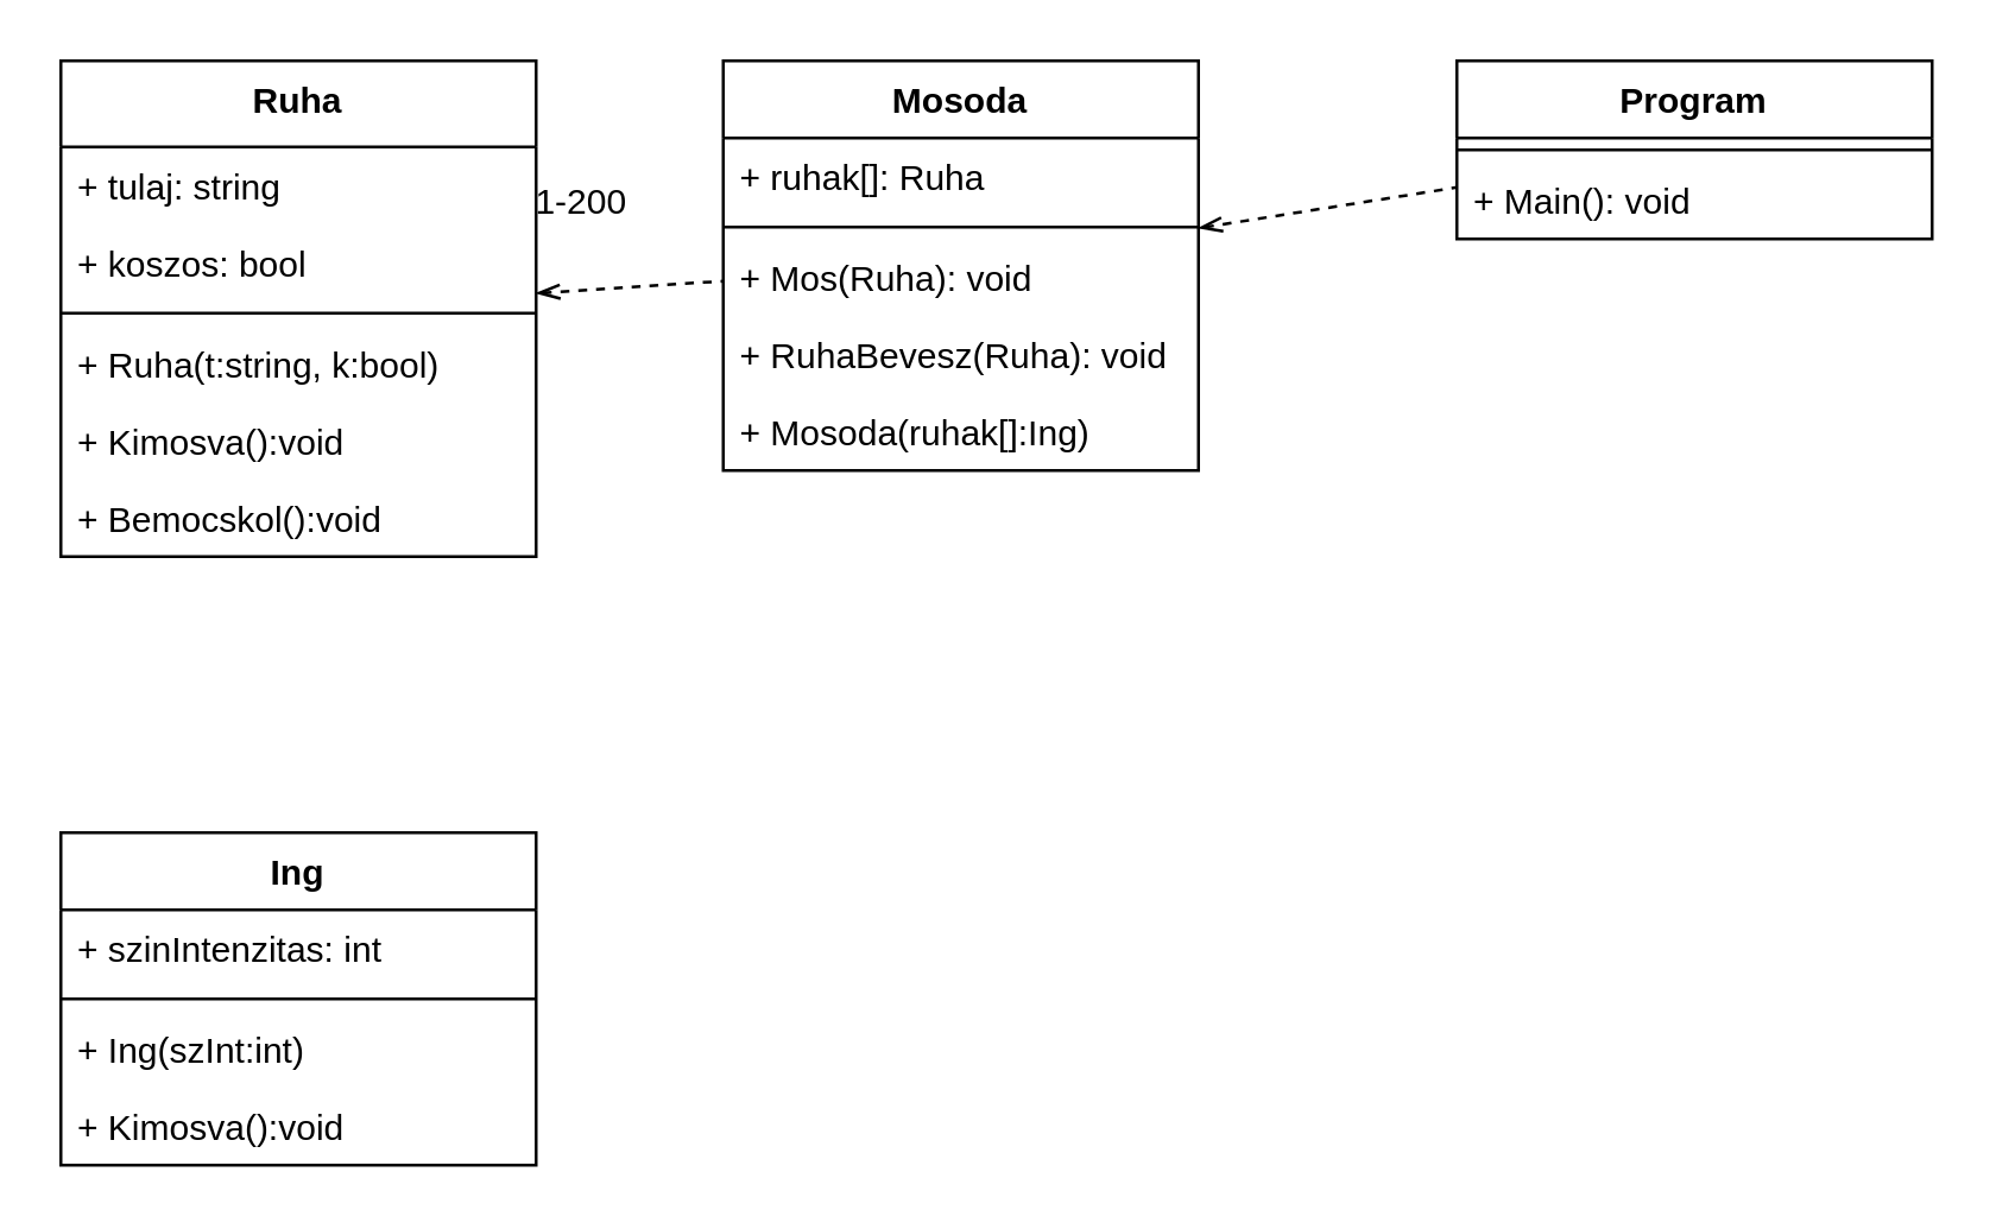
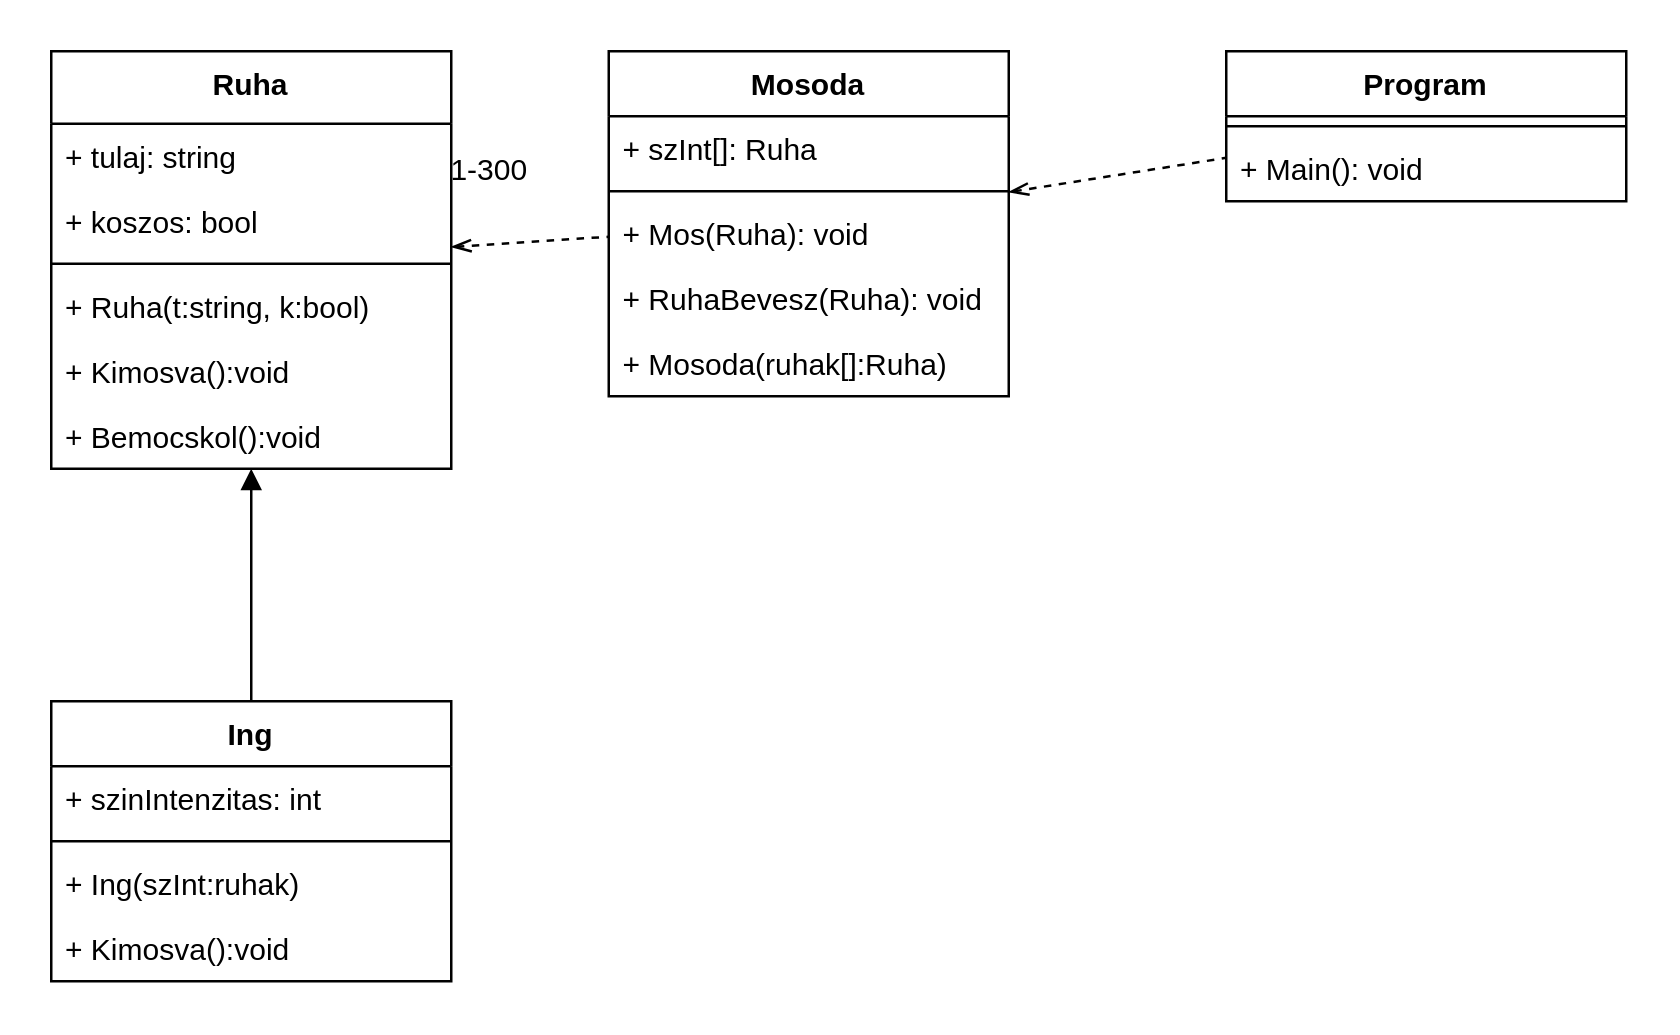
- <mxCell id="16" value="+ ruhak[]: Ruha&#10;" style="text;strokeColor=none;fillColor=none;align=left;verticalAlign=top;spacingLeft=4;spacingRight=4;overflow=hidden;rotatable=0;points=[[0,0.5],[1,0.5]];portConstraint=eastwest;" vertex="1" parent="15"><mxGeometry y="26" width="160" height="26" as="geometry" /></mxCell>
+ <mxCell id="16" value="+ szInt[]: Ruha&#10;" style="text;strokeColor=none;fillColor=none;align=left;verticalAlign=top;spacingLeft=4;spacingRight=4;overflow=hidden;rotatable=0;points=[[0,0.5],[1,0.5]];portConstraint=eastwest;" vertex="1" parent="15"><mxGeometry y="26" width="160" height="26" as="geometry" /></mxCell>
- <mxCell id="26" value="1-200" style="text;html=1;align=center;verticalAlign=middle;resizable=0;points=[];;autosize=1;" vertex="1" parent="1"><mxGeometry x="170" y="57.5" width="50" height="20" as="geometry" /></mxCell>
+ <mxCell id="26" value="1-300" style="text;html=1;align=center;verticalAlign=middle;resizable=0;points=[];;autosize=1;" vertex="1" parent="1"><mxGeometry x="170" y="57.5" width="50" height="20" as="geometry" /></mxCell>
- <mxCell id="20" value="+ Mosoda(ruhak[]:Ing)" style="text;strokeColor=none;fillColor=none;align=left;verticalAlign=top;spacingLeft=4;spacingRight=4;overflow=hidden;rotatable=0;points=[[0,0.5],[1,0.5]];portConstraint=eastwest;" vertex="1" parent="15"><mxGeometry y="112" width="160" height="26" as="geometry" /></mxCell>
+ <mxCell id="20" value="+ Mosoda(ruhak[]:Ruha)" style="text;strokeColor=none;fillColor=none;align=left;verticalAlign=top;spacingLeft=4;spacingRight=4;overflow=hidden;rotatable=0;points=[[0,0.5],[1,0.5]];portConstraint=eastwest;" vertex="1" parent="15"><mxGeometry y="112" width="160" height="26" as="geometry" /></mxCell>
+ <mxCell id="14" value="" style="endArrow=block;html=1;endFill=1;" edge="1" parent="1" source="9" target="2"><mxGeometry width="50" height="50" relative="1" as="geometry"><mxPoint x="20" y="410" as="sourcePoint" /><mxPoint x="70" y="360" as="targetPoint" /></mxGeometry></mxCell>
- <mxCell id="12" value="+ Ing(szInt:int)" style="text;strokeColor=none;fillColor=none;align=left;verticalAlign=top;spacingLeft=4;spacingRight=4;overflow=hidden;rotatable=0;points=[[0,0.5],[1,0.5]];portConstraint=eastwest;" vertex="1" parent="9"><mxGeometry y="60" width="160" height="26" as="geometry" /></mxCell>
+ <mxCell id="12" value="+ Ing(szInt:ruhak)" style="text;strokeColor=none;fillColor=none;align=left;verticalAlign=top;spacingLeft=4;spacingRight=4;overflow=hidden;rotatable=0;points=[[0,0.5],[1,0.5]];portConstraint=eastwest;" vertex="1" parent="9"><mxGeometry y="60" width="160" height="26" as="geometry" /></mxCell>
